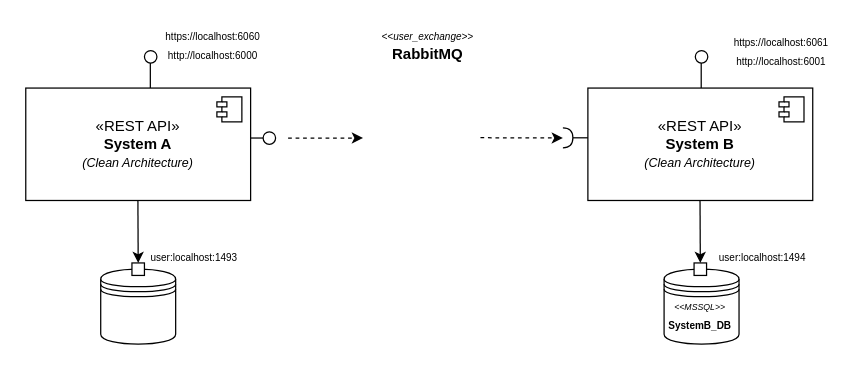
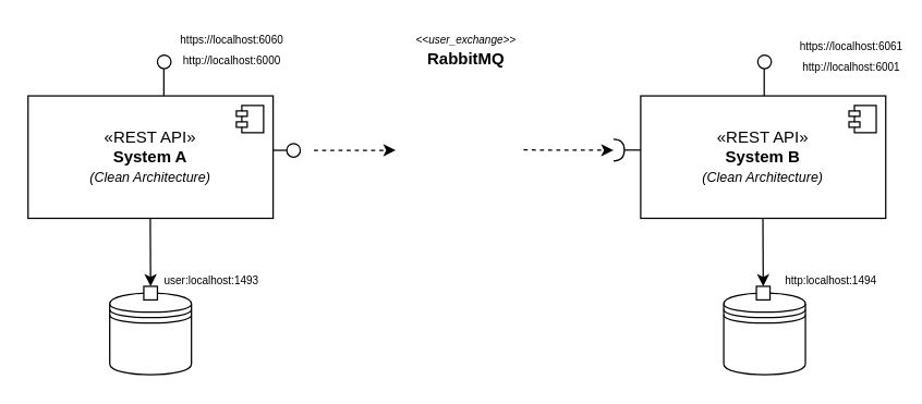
- <mxCell id="29" value="&lt;font style=&quot;font-size: 8px;&quot;&gt;user:localhost:1494&lt;/font&gt;" style="text;html=1;align=center;verticalAlign=middle;whiteSpace=wrap;rounded=0;" vertex="1" parent="1"><mxGeometry x="580" y="190" width="60" height="30" as="geometry" /></mxCell>
+ <mxCell id="29" value="&lt;font style=&quot;font-size: 8px;&quot;&gt;http:localhost:1494&lt;/font&gt;" style="text;html=1;align=center;verticalAlign=middle;whiteSpace=wrap;rounded=0;" vertex="1" parent="1"><mxGeometry x="580" y="190" width="60" height="30" as="geometry" /></mxCell>
- <mxCell id="30" value="&lt;font style=&quot;line-height: 70%;&quot;&gt;&lt;font style=&quot;line-height: 70%; font-size: 7px;&quot;&gt;&lt;i&gt;&amp;lt;&amp;lt;MSSQL&amp;gt;&amp;gt;&lt;/i&gt;&lt;/font&gt;&lt;br&gt;&lt;span style=&quot;line-height: 70%;&quot;&gt;&lt;b style=&quot;&quot;&gt;&lt;font style=&quot;font-size: 8px;&quot;&gt;SystemB_DB&lt;/font&gt;&lt;/b&gt;&lt;/span&gt;&lt;/font&gt;" style="text;html=1;align=center;verticalAlign=middle;whiteSpace=wrap;rounded=0;" vertex="1" parent="1"><mxGeometry x="530" y="236" width="60" height="30" as="geometry" /></mxCell>
